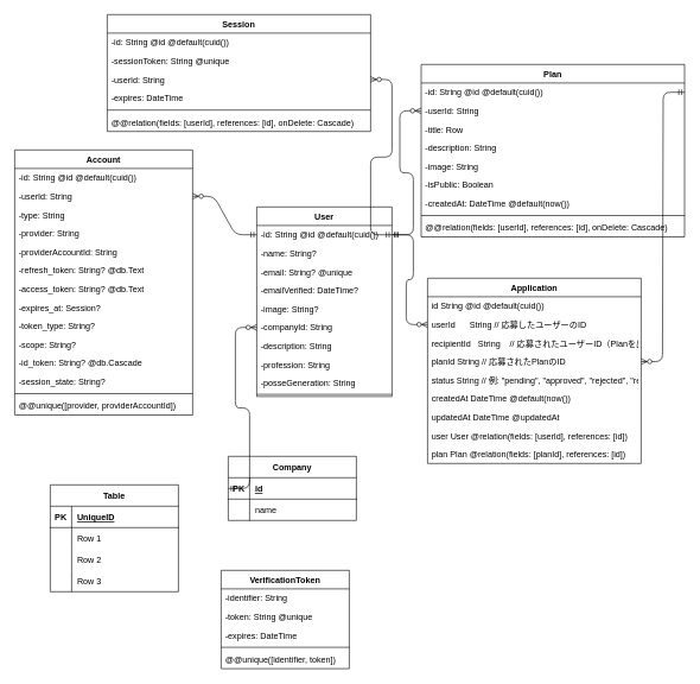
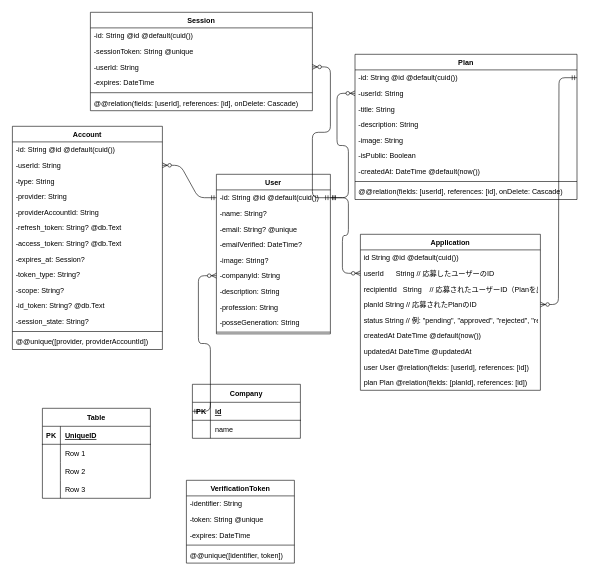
- <mxCell id="38" value="-title: Row" style="text;strokeColor=none;fillColor=none;align=left;verticalAlign=top;spacingLeft=4;spacingRight=4;overflow=hidden;rotatable=0;points=[[0,0.5],[1,0.5]];portConstraint=eastwest;" parent="35" vertex="1"><mxGeometry y="78" width="370" height="26" as="geometry" /></mxCell>
+ <mxCell id="38" value="-title: String" style="text;strokeColor=none;fillColor=none;align=left;verticalAlign=top;spacingLeft=4;spacingRight=4;overflow=hidden;rotatable=0;points=[[0,0.5],[1,0.5]];portConstraint=eastwest;" parent="35" vertex="1"><mxGeometry y="78" width="370" height="26" as="geometry" /></mxCell>
- <mxCell id="13" value="-id_token: String? @db.Cascade" style="text;strokeColor=none;fillColor=none;align=left;verticalAlign=top;spacingLeft=4;spacingRight=4;overflow=hidden;rotatable=0;points=[[0,0.5],[1,0.5]];portConstraint=eastwest;" parent="2" vertex="1"><mxGeometry y="286" width="250" height="26" as="geometry" /></mxCell>
+ <mxCell id="13" value="-id_token: String? @db.Text" style="text;strokeColor=none;fillColor=none;align=left;verticalAlign=top;spacingLeft=4;spacingRight=4;overflow=hidden;rotatable=0;points=[[0,0.5],[1,0.5]];portConstraint=eastwest;" parent="2" vertex="1"><mxGeometry y="286" width="250" height="26" as="geometry" /></mxCell>
